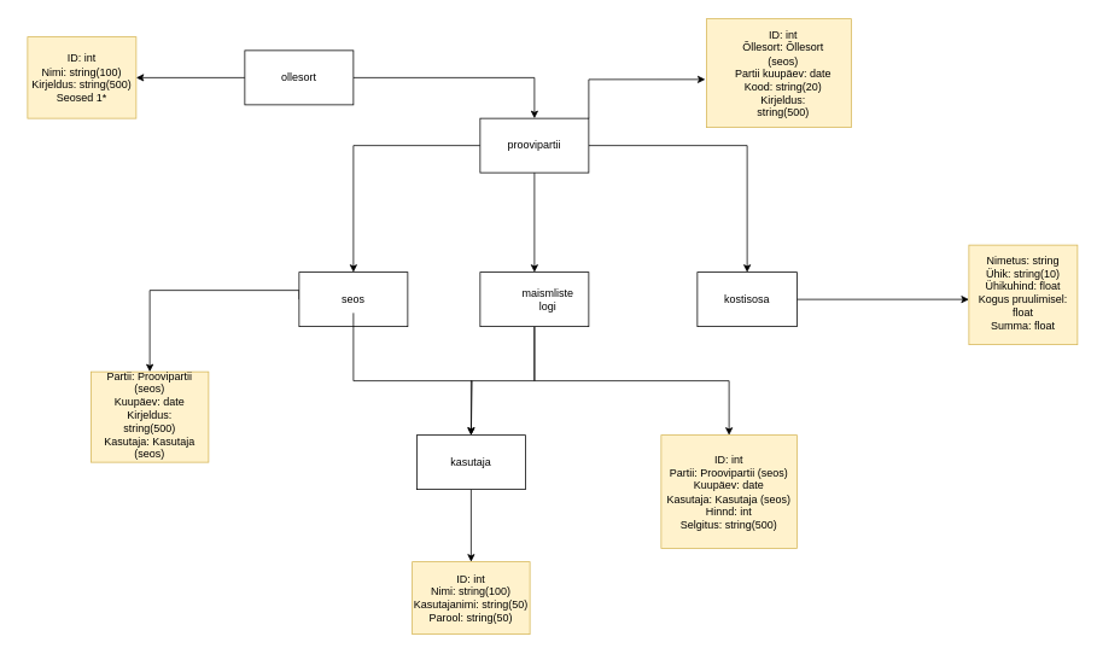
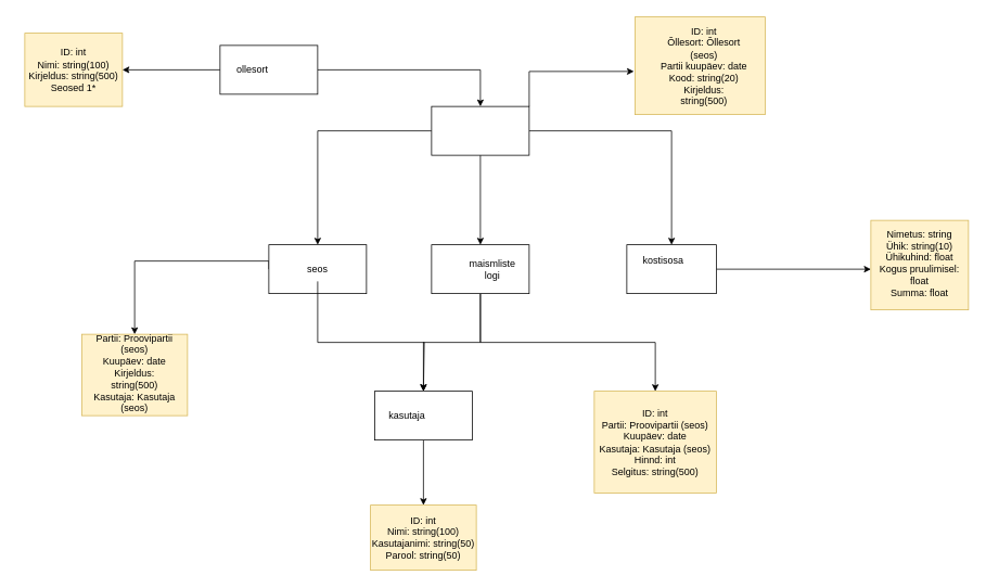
- <mxCell id="26" value="ollesort" style="text;html=1;align=center;verticalAlign=middle;whiteSpace=wrap;rounded=0;" parent="1" vertex="1"><mxGeometry x="300" y="70" width="60" height="30" as="geometry" /></mxCell>
+ <mxCell id="26" value="ollesort" style="text;html=1;align=center;verticalAlign=middle;whiteSpace=wrap;rounded=0;" parent="1" vertex="1"><mxGeometry x="280" y="70" width="60" height="30" as="geometry" /></mxCell>
- <mxCell id="12" value="proovipartii" style="text;html=1;align=center;verticalAlign=middle;whiteSpace=wrap;rounded=0;" parent="1" vertex="1"><mxGeometry x="560" y="145" width="60" height="30" as="geometry" /></mxCell>
- <mxCell id="22" value="kostisosa" style="text;html=1;align=center;verticalAlign=middle;whiteSpace=wrap;rounded=0;" parent="1" vertex="1"><mxGeometry x="795" y="315" width="60" height="30" as="geometry" /></mxCell>
+ <mxCell id="22" value="kostisosa" style="text;html=1;align=center;verticalAlign=middle;whiteSpace=wrap;rounded=0;" parent="1" vertex="1"><mxGeometry x="785" y="305" width="60" height="30" as="geometry" /></mxCell>
- <mxCell id="19" value="kasutaja" style="text;html=1;align=center;verticalAlign=middle;whiteSpace=wrap;rounded=0;" parent="1" vertex="1"><mxGeometry x="490" y="495" width="60" height="30" as="geometry" /></mxCell>
+ <mxCell id="19" value="kasutaja" style="text;html=1;align=center;verticalAlign=middle;whiteSpace=wrap;rounded=0;" parent="1" vertex="1"><mxGeometry x="470" y="495" width="60" height="30" as="geometry" /></mxCell>
